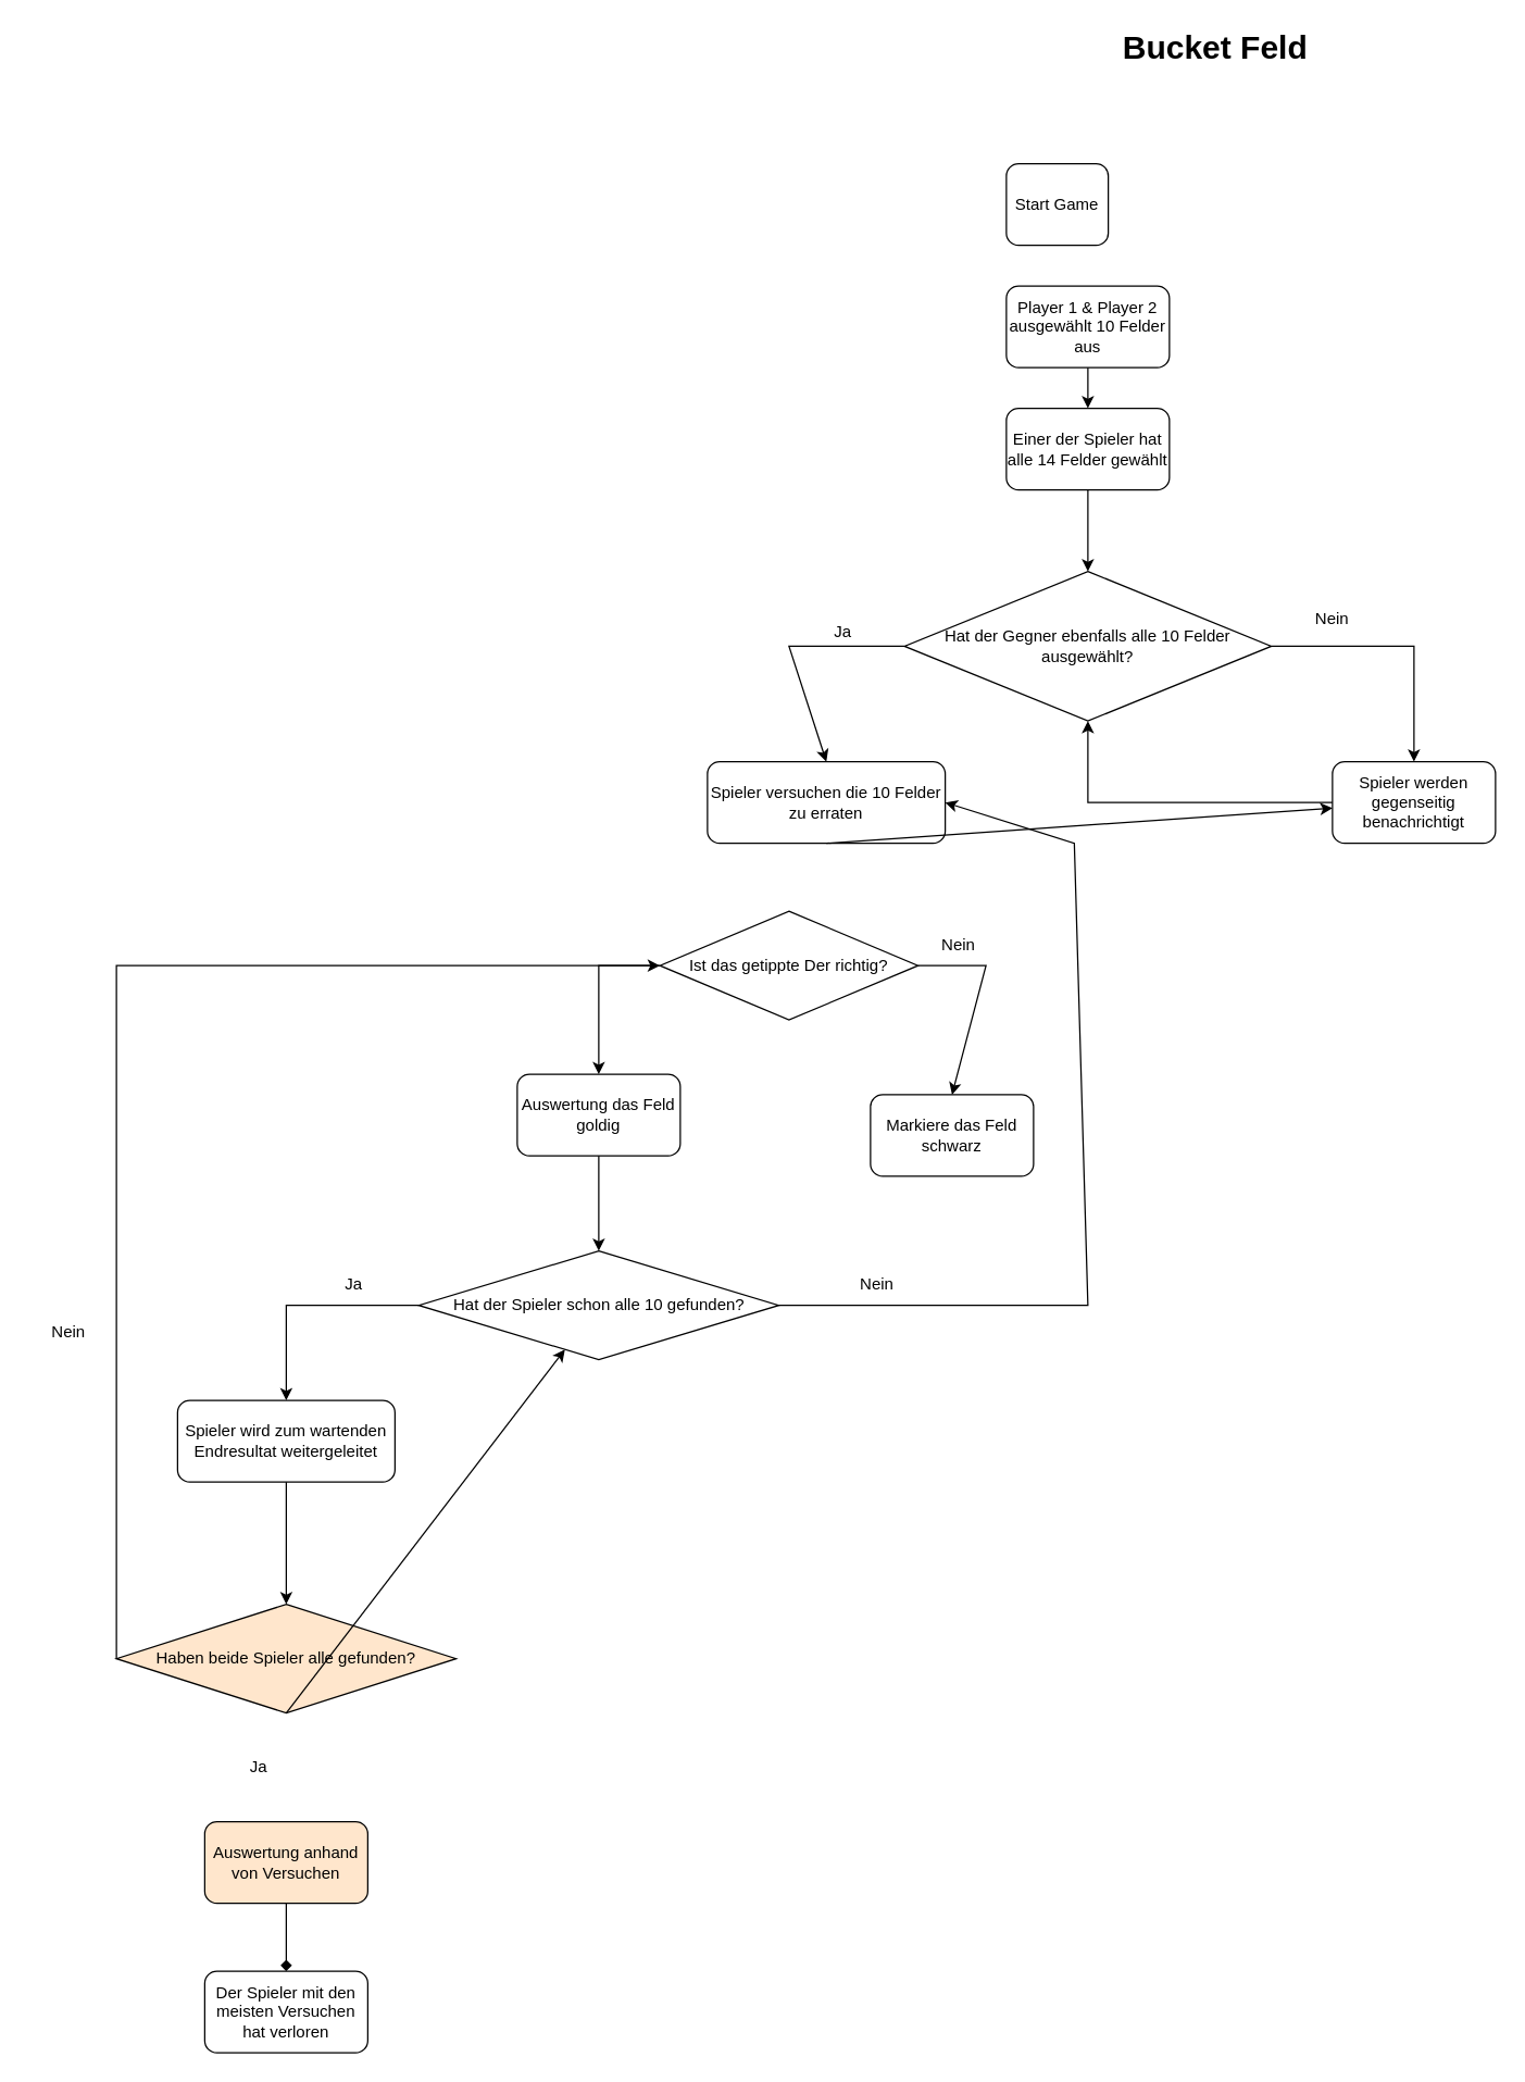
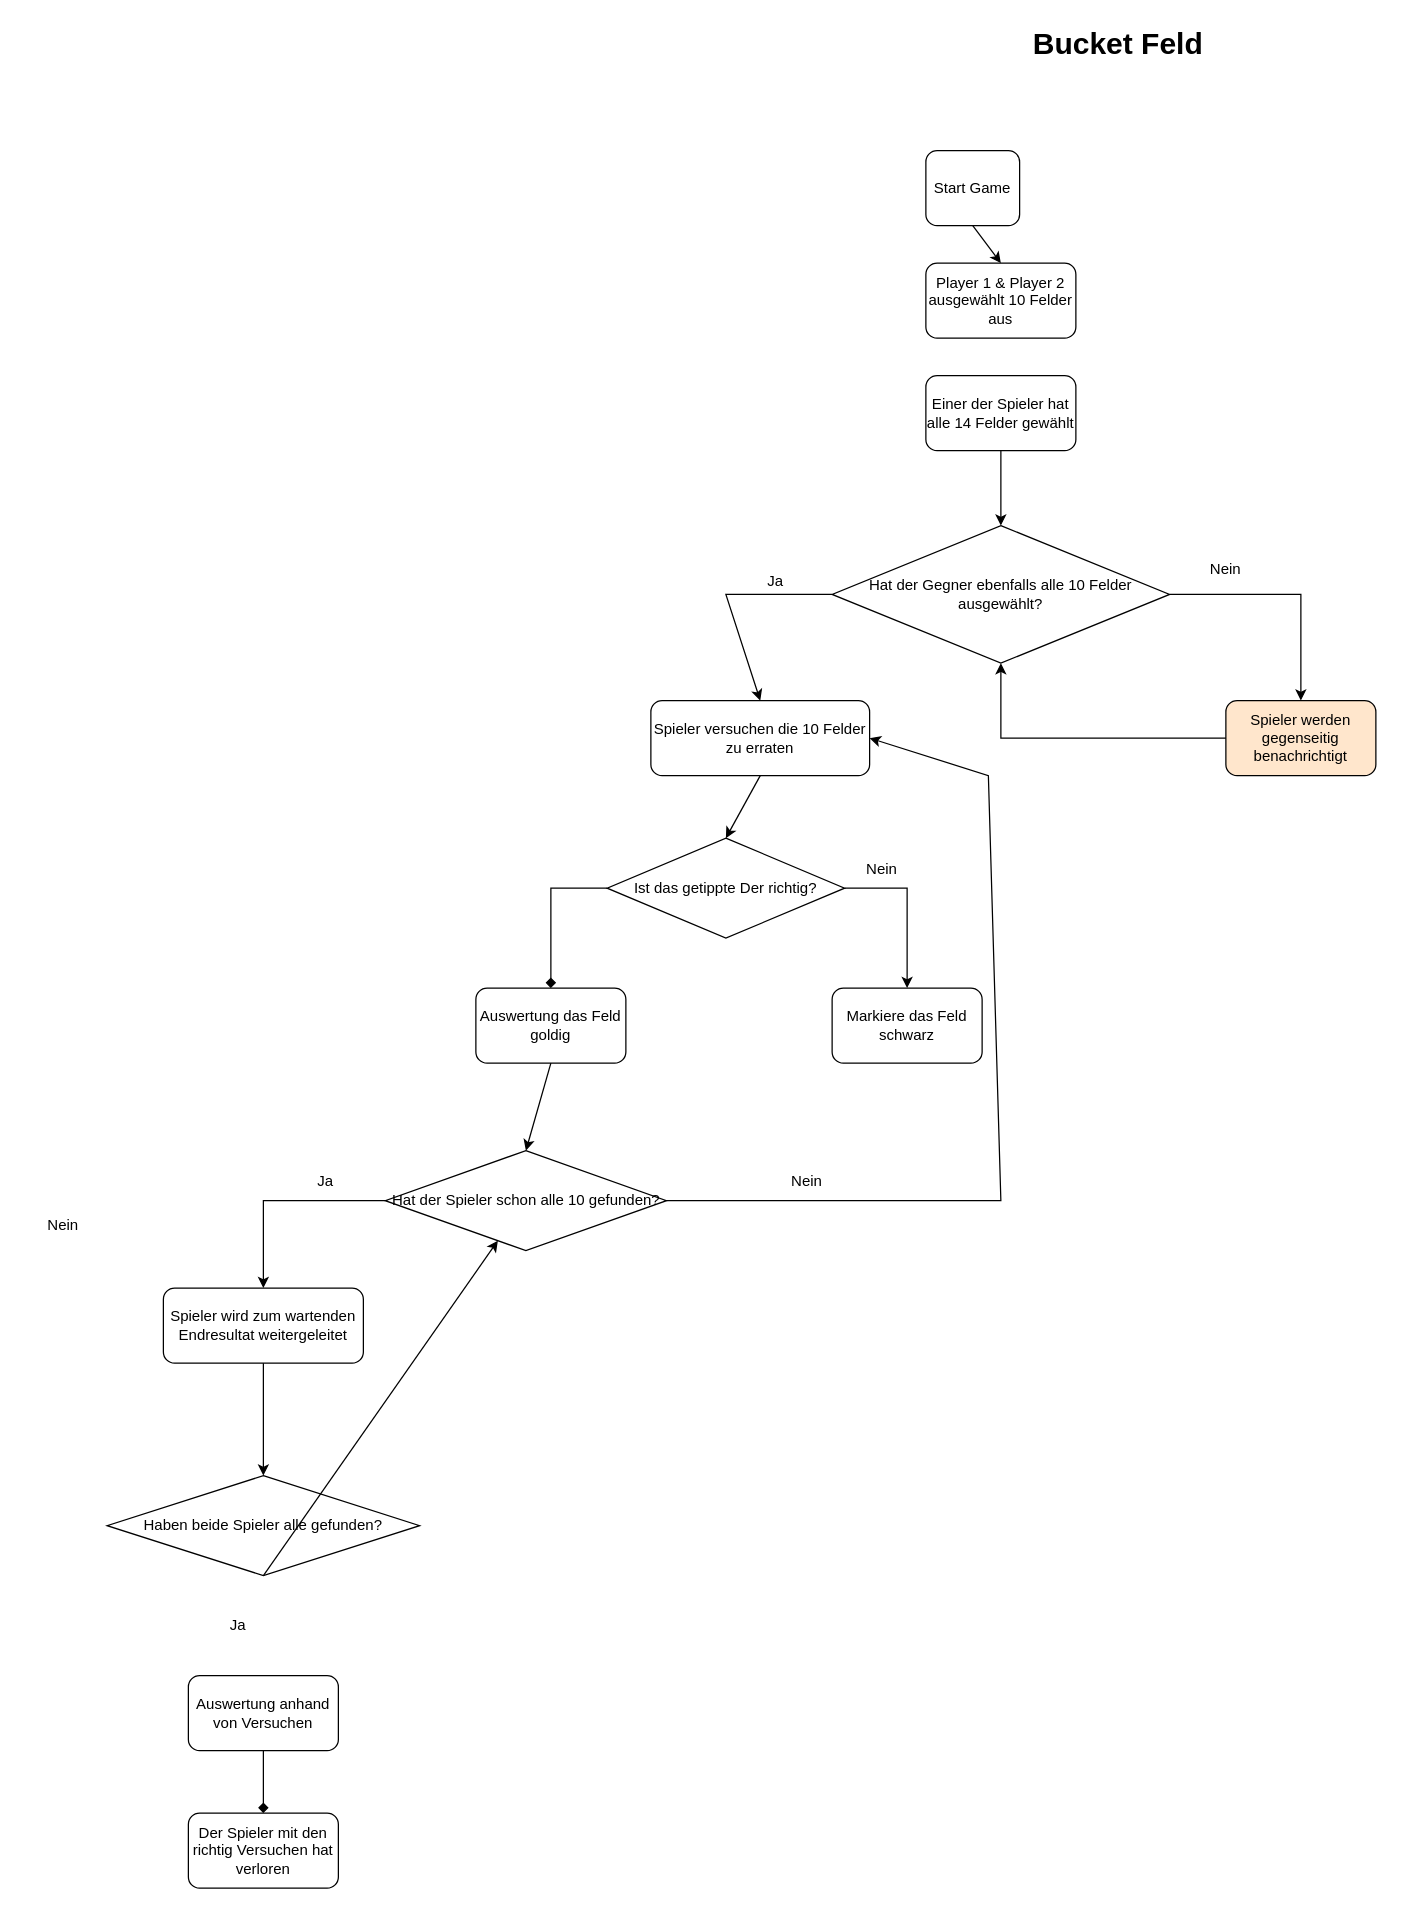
+ <mxCell id="7" value="" style="endArrow=classic;html=1;rounded=0;exitX=0.5;exitY=1;exitDx=0;exitDy=0;entryX=0.5;entryY=0;entryDx=0;entryDy=0;" edge="1" parent="1" source="2" target="4"><mxGeometry width="50" height="50" relative="1" as="geometry"><mxPoint x="940" y="440" as="sourcePoint" /><mxPoint x="990" y="390" as="targetPoint" /></mxGeometry></mxCell>
- <mxCell id="16" value="" style="endArrow=classic;html=1;rounded=0;exitX=0.5;exitY=1;exitDx=0;exitDy=0;entryX=0.5;entryY=0;entryDx=0;entryDy=0;" edge="1" parent="1" source="4" target="5"><mxGeometry width="50" height="50" relative="1" as="geometry"><mxPoint x="940" y="270" as="sourcePoint" /><mxPoint x="990" y="220" as="targetPoint" /></mxGeometry></mxCell>
- <mxCell id="13" value="Spieler werden gegenseitig benachrichtigt" style="rounded=1;whiteSpace=wrap;html=1;" vertex="1" parent="1"><mxGeometry x="980" y="560" width="120" height="60" as="geometry" /></mxCell>
+ <mxCell id="13" value="Spieler werden gegenseitig benachrichtigt" style="rounded=1;whiteSpace=wrap;html=1;fillColor=#ffe6cc;" vertex="1" parent="1"><mxGeometry x="980" y="560" width="120" height="60" as="geometry" /></mxCell>
- <mxCell id="18" value="" style="endArrow=classic;html=1;rounded=0;exitX=0.5;exitY=1;exitDx=0;exitDy=0;" edge="1" parent="1" source="12" target="13"><mxGeometry width="50" height="50" relative="1" as="geometry"><mxPoint x="780" y="770" as="sourcePoint" /><mxPoint x="830" y="720" as="targetPoint" /></mxGeometry></mxCell>
+ <mxCell id="18" value="" style="endArrow=classic;html=1;rounded=0;exitX=0.5;exitY=1;exitDx=0;exitDy=0;entryX=0.5;entryY=0;entryDx=0;entryDy=0;" edge="1" parent="1" source="12" target="17"><mxGeometry width="50" height="50" relative="1" as="geometry"><mxPoint x="780" y="770" as="sourcePoint" /><mxPoint x="830" y="720" as="targetPoint" /></mxGeometry></mxCell>
- <mxCell id="20" value="" style="endArrow=classic;html=1;rounded=0;exitX=0;exitY=0.5;exitDx=0;exitDy=0;entryX=0.5;entryY=0;entryDx=0;entryDy=0;" edge="1" parent="1" source="17" target="19"><mxGeometry width="50" height="50" relative="1" as="geometry"><mxPoint x="780" y="770" as="sourcePoint" /><mxPoint x="830" y="720" as="targetPoint" /><Array as="points"><mxPoint x="440" y="710" /></Array></mxGeometry></mxCell>
+ <mxCell id="20" value="" style="endArrow=diamond;html=1;rounded=0;exitX=0;exitY=0.5;exitDx=0;exitDy=0;entryX=0.5;entryY=0;entryDx=0;entryDy=0;" edge="1" parent="1" source="17" target="19"><mxGeometry width="50" height="50" relative="1" as="geometry"><mxPoint x="780" y="770" as="sourcePoint" /><mxPoint x="830" y="720" as="targetPoint" /><Array as="points"><mxPoint x="440" y="710" /></Array></mxGeometry></mxCell>
- <mxCell id="38" value="" style="endArrow=classic;html=1;rounded=0;exitX=0;exitY=0.5;exitDx=0;exitDy=0;entryX=0;entryY=0.5;entryDx=0;entryDy=0;" edge="1" parent="1" source="31" target="17"><mxGeometry width="50" height="50" relative="1" as="geometry"><mxPoint x="530" y="1270" as="sourcePoint" /><mxPoint x="580" y="1220" as="targetPoint" /><Array as="points"><mxPoint x="85" y="710" /></Array></mxGeometry></mxCell>
- <mxCell id="22" value="Markiere das Feld schwarz" style="rounded=1;whiteSpace=wrap;html=1;" vertex="1" parent="1"><mxGeometry x="640" y="805" width="120" height="60" as="geometry" /></mxCell>
+ <mxCell id="22" value="Markiere das Feld schwarz" style="rounded=1;whiteSpace=wrap;html=1;" vertex="1" parent="1"><mxGeometry x="665" y="790" width="120" height="60" as="geometry" /></mxCell>
- <mxCell id="25" value="Hat der Spieler schon alle 10 gefunden?" style="rhombus;whiteSpace=wrap;html=1;" vertex="1" parent="1"><mxGeometry x="307.5" y="920" width="265" height="80" as="geometry" /></mxCell>
+ <mxCell id="25" value="Hat der Spieler schon alle 10 gefunden?" style="rhombus;whiteSpace=wrap;html=1;" vertex="1" parent="1"><mxGeometry x="307.5" y="920" width="225" height="80" as="geometry" /></mxCell>
- <mxCell id="31" value="Haben beide Spieler alle gefunden?" style="rhombus;whiteSpace=wrap;html=1;fillColor=#ffe6cc;" vertex="1" parent="1"><mxGeometry x="85" y="1180" width="250" height="80" as="geometry" /></mxCell>
+ <mxCell id="31" value="Haben beide Spieler alle gefunden?" style="rhombus;whiteSpace=wrap;html=1;" vertex="1" parent="1"><mxGeometry x="85" y="1180" width="250" height="80" as="geometry" /></mxCell>
- <mxCell id="33" value="Auswertung anhand von Versuchen" style="rounded=1;whiteSpace=wrap;html=1;fillColor=#ffe6cc;" vertex="1" parent="1"><mxGeometry x="150" y="1340" width="120" height="60" as="geometry" /></mxCell>
+ <mxCell id="33" value="Auswertung anhand von Versuchen" style="rounded=1;whiteSpace=wrap;html=1;" vertex="1" parent="1"><mxGeometry x="150" y="1340" width="120" height="60" as="geometry" /></mxCell>
- <mxCell id="34" value="Der Spieler mit den meisten Versuchen hat verloren" style="rounded=1;whiteSpace=wrap;html=1;" vertex="1" parent="1"><mxGeometry x="150" y="1450" width="120" height="60" as="geometry" /></mxCell>
+ <mxCell id="34" value="Der Spieler mit den richtig Versuchen hat verloren" style="rounded=1;whiteSpace=wrap;html=1;" vertex="1" parent="1"><mxGeometry x="150" y="1450" width="120" height="60" as="geometry" /></mxCell>
